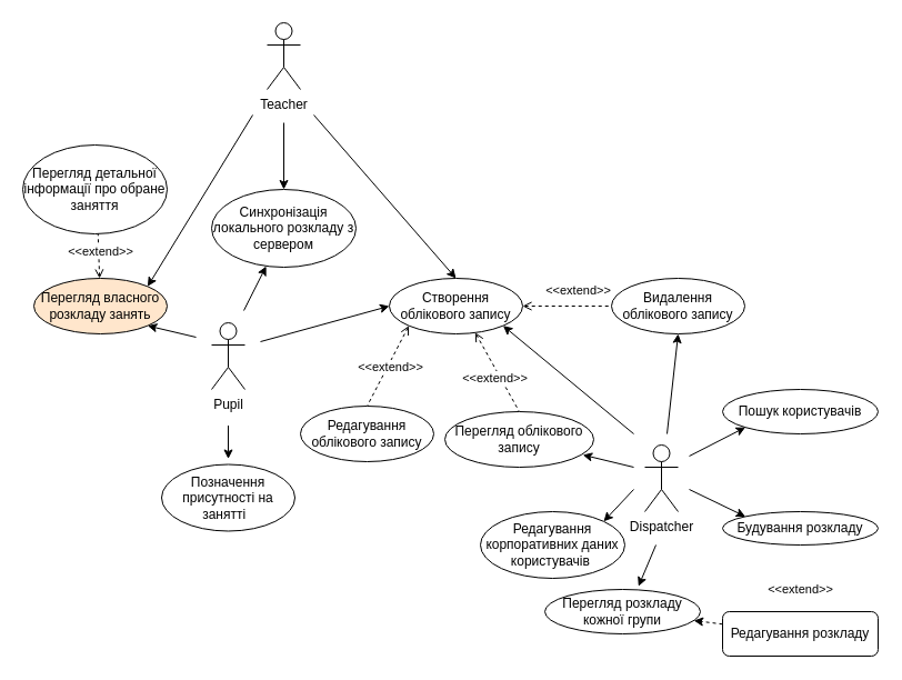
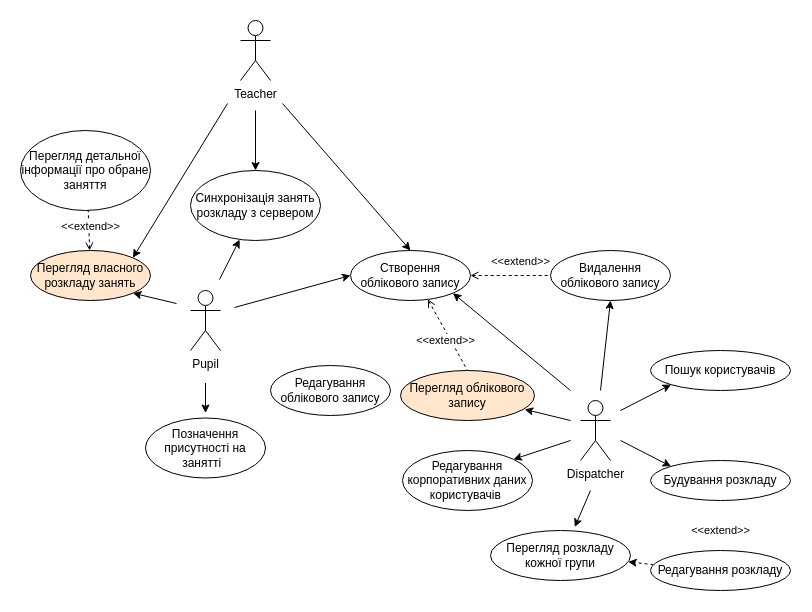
- <mxCell id="22" value="Синхронізація локального розкладу з сервером" style="ellipse;whiteSpace=wrap;html=1;labelBackgroundColor=none;" parent="1" vertex="1"><mxGeometry x="190" width="130" height="70" as="geometry" y="170" /></mxCell>
+ <mxCell id="22" value="Синхронізація занять розкладу з сервером" style="ellipse;whiteSpace=wrap;html=1;labelBackgroundColor=none;" parent="1" vertex="1"><mxGeometry x="190" width="130" height="70" as="geometry" y="170" /></mxCell>
- <mxCell id="7" style="edgeStyle=none;rounded=0;orthogonalLoop=1;jettySize=auto;html=1;entryX=0.5;entryY=0;entryDx=0;entryDy=0;endArrow=none;endFill=0;dashed=1;exitX=0;exitY=1;exitDx=0;exitDy=0;startArrow=open;startFill=0;labelBackgroundColor=#2ED5FF;" parent="1" source="13" target="14" edge="1"><mxGeometry relative="1" as="geometry" /></mxCell>
- <mxCell id="8" value="&amp;lt;&amp;lt;extend&amp;gt;&amp;gt;" style="edgeLabel;html=1;align=center;verticalAlign=middle;resizable=0;points=[];labelBackgroundColor=default;" parent="7" vertex="1" connectable="0"><mxGeometry x="-0.473" y="-1" relative="1" as="geometry"><mxPoint x="-7" y="19" as="offset" /></mxGeometry></mxCell>
- <mxCell id="20" value="Перегляд облікового запису" style="ellipse;whiteSpace=wrap;html=1;labelBackgroundColor=none;" parent="1" vertex="1"><mxGeometry x="400" y="370" width="134" height="50" as="geometry" /></mxCell>
+ <mxCell id="20" value="Перегляд облікового запису" style="ellipse;whiteSpace=wrap;html=1;labelBackgroundColor=none;fillColor=#ffe6cc;" parent="1" vertex="1"><mxGeometry x="400" y="370" width="134" height="50" as="geometry" /></mxCell>
- <mxCell id="37" value="Будування розкладу" style="ellipse;whiteSpace=wrap;html=1;labelBackgroundColor=none;" vertex="1" parent="1"><mxGeometry x="650" y="460" width="140" height="30" as="geometry" /></mxCell>
+ <mxCell id="37" value="Будування розкладу" style="ellipse;whiteSpace=wrap;html=1;labelBackgroundColor=none;" vertex="1" parent="1"><mxGeometry x="650" y="460" width="140" height="40" as="geometry" /></mxCell>
- <mxCell id="36" value="Редагування корпоративних даних користувачів&amp;nbsp;" style="ellipse;whiteSpace=wrap;html=1;labelBackgroundColor=none;" vertex="1" parent="1"><mxGeometry x="432" y="460" width="130" height="60" as="geometry" /></mxCell>
+ <mxCell id="36" value="Редагування корпоративних даних користувачів&amp;nbsp;" style="ellipse;whiteSpace=wrap;html=1;labelBackgroundColor=none;" vertex="1" parent="1"><mxGeometry x="402" y="450" width="130" height="60" as="geometry" /></mxCell>
- <mxCell id="41" value="Перегляд розкладу кожної групи" style="ellipse;whiteSpace=wrap;html=1;labelBackgroundColor=none;" vertex="1" parent="1"><mxGeometry x="490" y="530" width="140" height="40" as="geometry" /></mxCell>
+ <mxCell id="41" value="Перегляд розкладу кожної групи" style="ellipse;whiteSpace=wrap;html=1;labelBackgroundColor=none;" vertex="1" parent="1"><mxGeometry x="490" y="530" width="140" height="50" as="geometry" /></mxCell>
- <mxCell id="39" value="Редагування розкладу" style="whiteSpace=wrap;html=1;labelBackgroundColor=none;rounded=1;" vertex="1" parent="1"><mxGeometry x="650" y="550" width="140" height="40" as="geometry" /></mxCell>
+ <mxCell id="39" value="Редагування розкладу" style="ellipse;whiteSpace=wrap;html=1;labelBackgroundColor=none;" vertex="1" parent="1"><mxGeometry x="650" y="550" width="140" height="40" as="geometry" /></mxCell>
